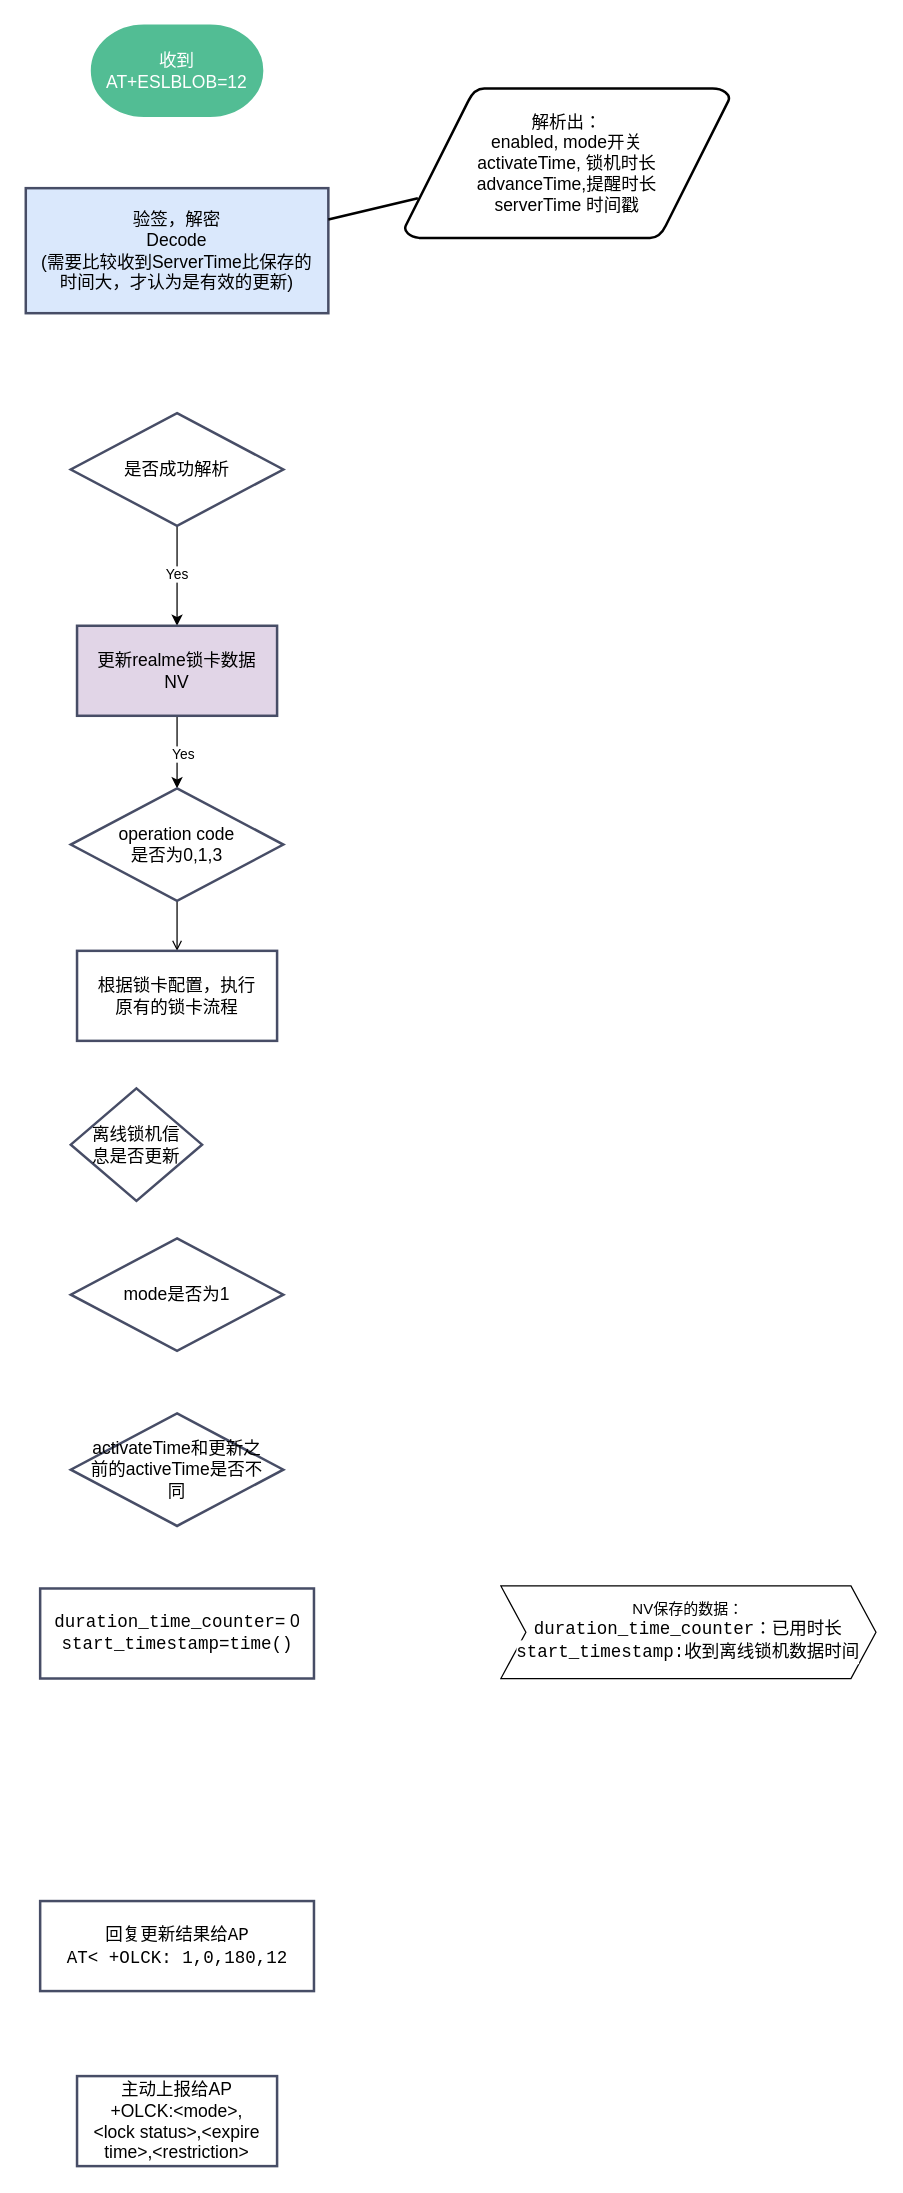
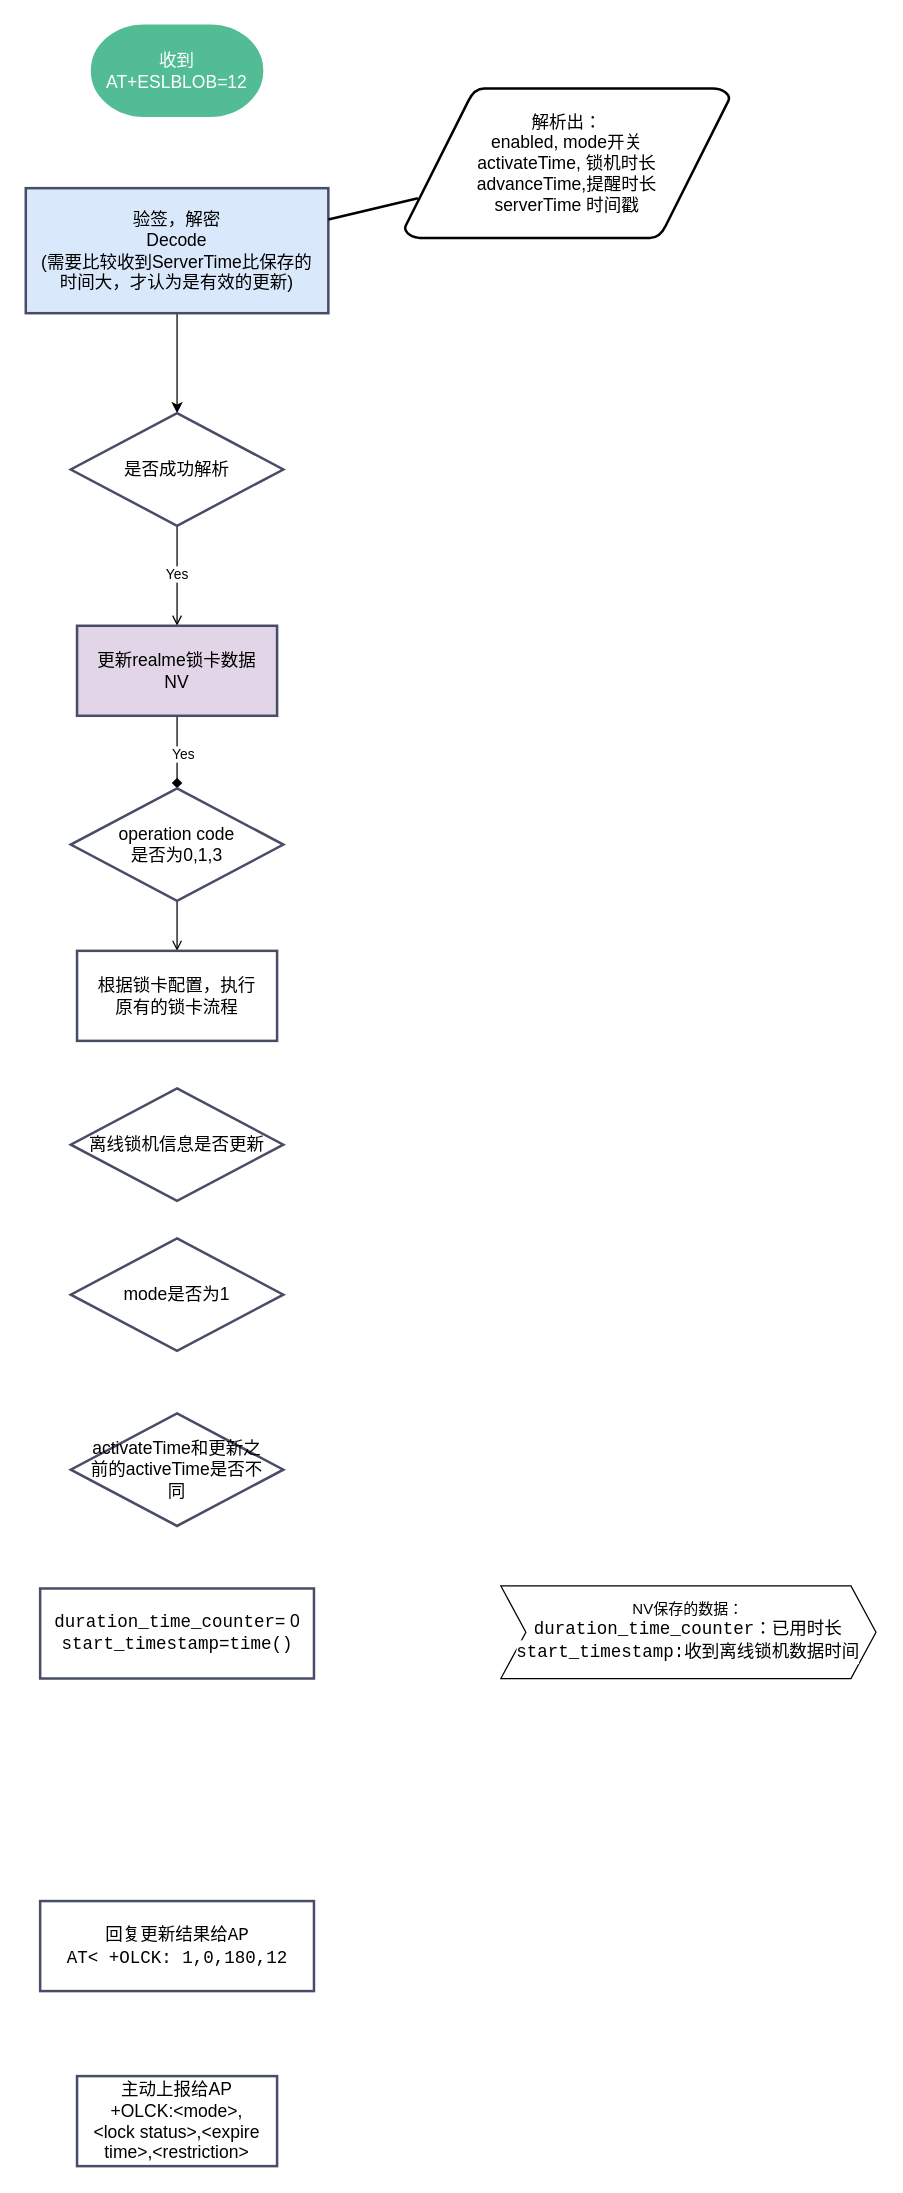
+ <mxCell id="3" value="" style="edgeStyle=orthogonalEdgeStyle;rounded=0;orthogonalLoop=1;jettySize=auto;html=1;" edge="1" parent="1" source="4" target="9"><mxGeometry relative="1" as="geometry" /></mxCell>
- <mxCell id="7" value="" style="edgeStyle=orthogonalEdgeStyle;rounded=0;orthogonalLoop=1;jettySize=auto;html=1;" edge="1" parent="1" source="9" target="12"><mxGeometry relative="1" as="geometry" /></mxCell>
+ <mxCell id="7" value="" style="edgeStyle=orthogonalEdgeStyle;rounded=0;orthogonalLoop=1;jettySize=auto;html=1;endArrow=open;" edge="1" parent="1" source="9" target="12"><mxGeometry relative="1" as="geometry" /></mxCell>
- <mxCell id="10" value="" style="edgeStyle=orthogonalEdgeStyle;rounded=0;orthogonalLoop=1;jettySize=auto;html=1;" edge="1" parent="1" source="12" target="14"><mxGeometry relative="1" as="geometry" /></mxCell>
+ <mxCell id="10" value="" style="edgeStyle=orthogonalEdgeStyle;rounded=0;orthogonalLoop=1;jettySize=auto;html=1;endArrow=diamond;" edge="1" parent="1" source="12" target="14"><mxGeometry relative="1" as="geometry" /></mxCell>
- <mxCell id="15" value="离线锁机信息是否更新" style="fontSize=14;spacingLeft=10;spacingRight=10;zwfType=basicShape;strokeWidth=2;rhombus;whiteSpace=wrap;html=1;strokeColor=#474D66;" vertex="1" parent="1"><mxGeometry x="56" y="870" width="105" height="90" as="geometry" /></mxCell>
+ <mxCell id="15" value="离线锁机信息是否更新" style="fontSize=14;spacingLeft=10;spacingRight=10;zwfType=basicShape;strokeWidth=2;rhombus;whiteSpace=wrap;html=1;strokeColor=#474D66;" vertex="1" parent="1"><mxGeometry x="56" y="870" width="170" height="90" as="geometry" /></mxCell>
